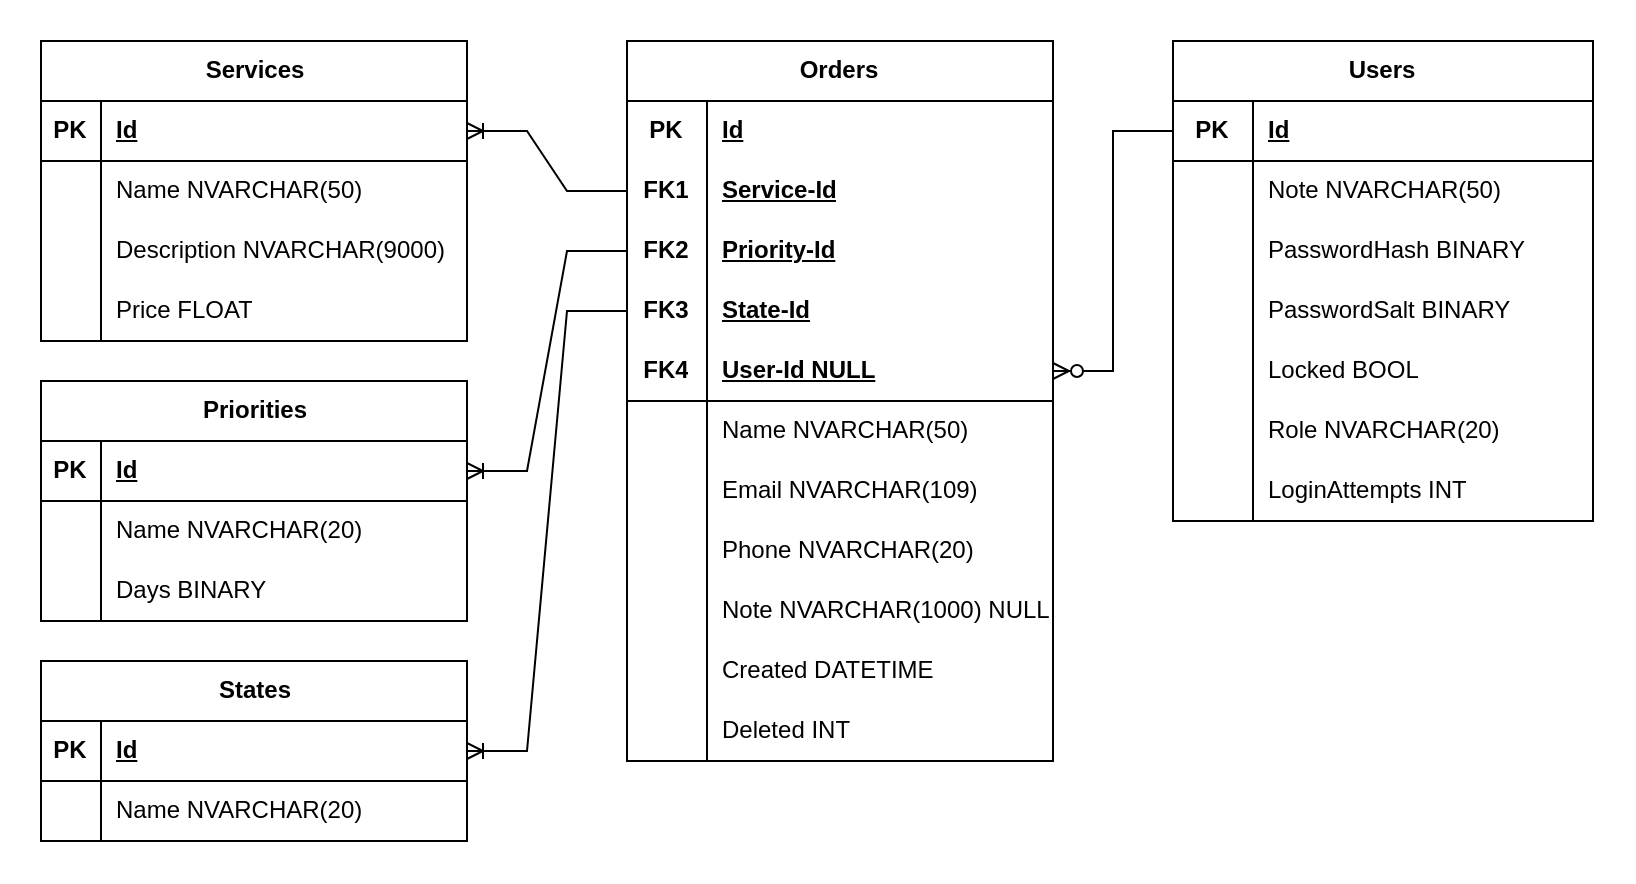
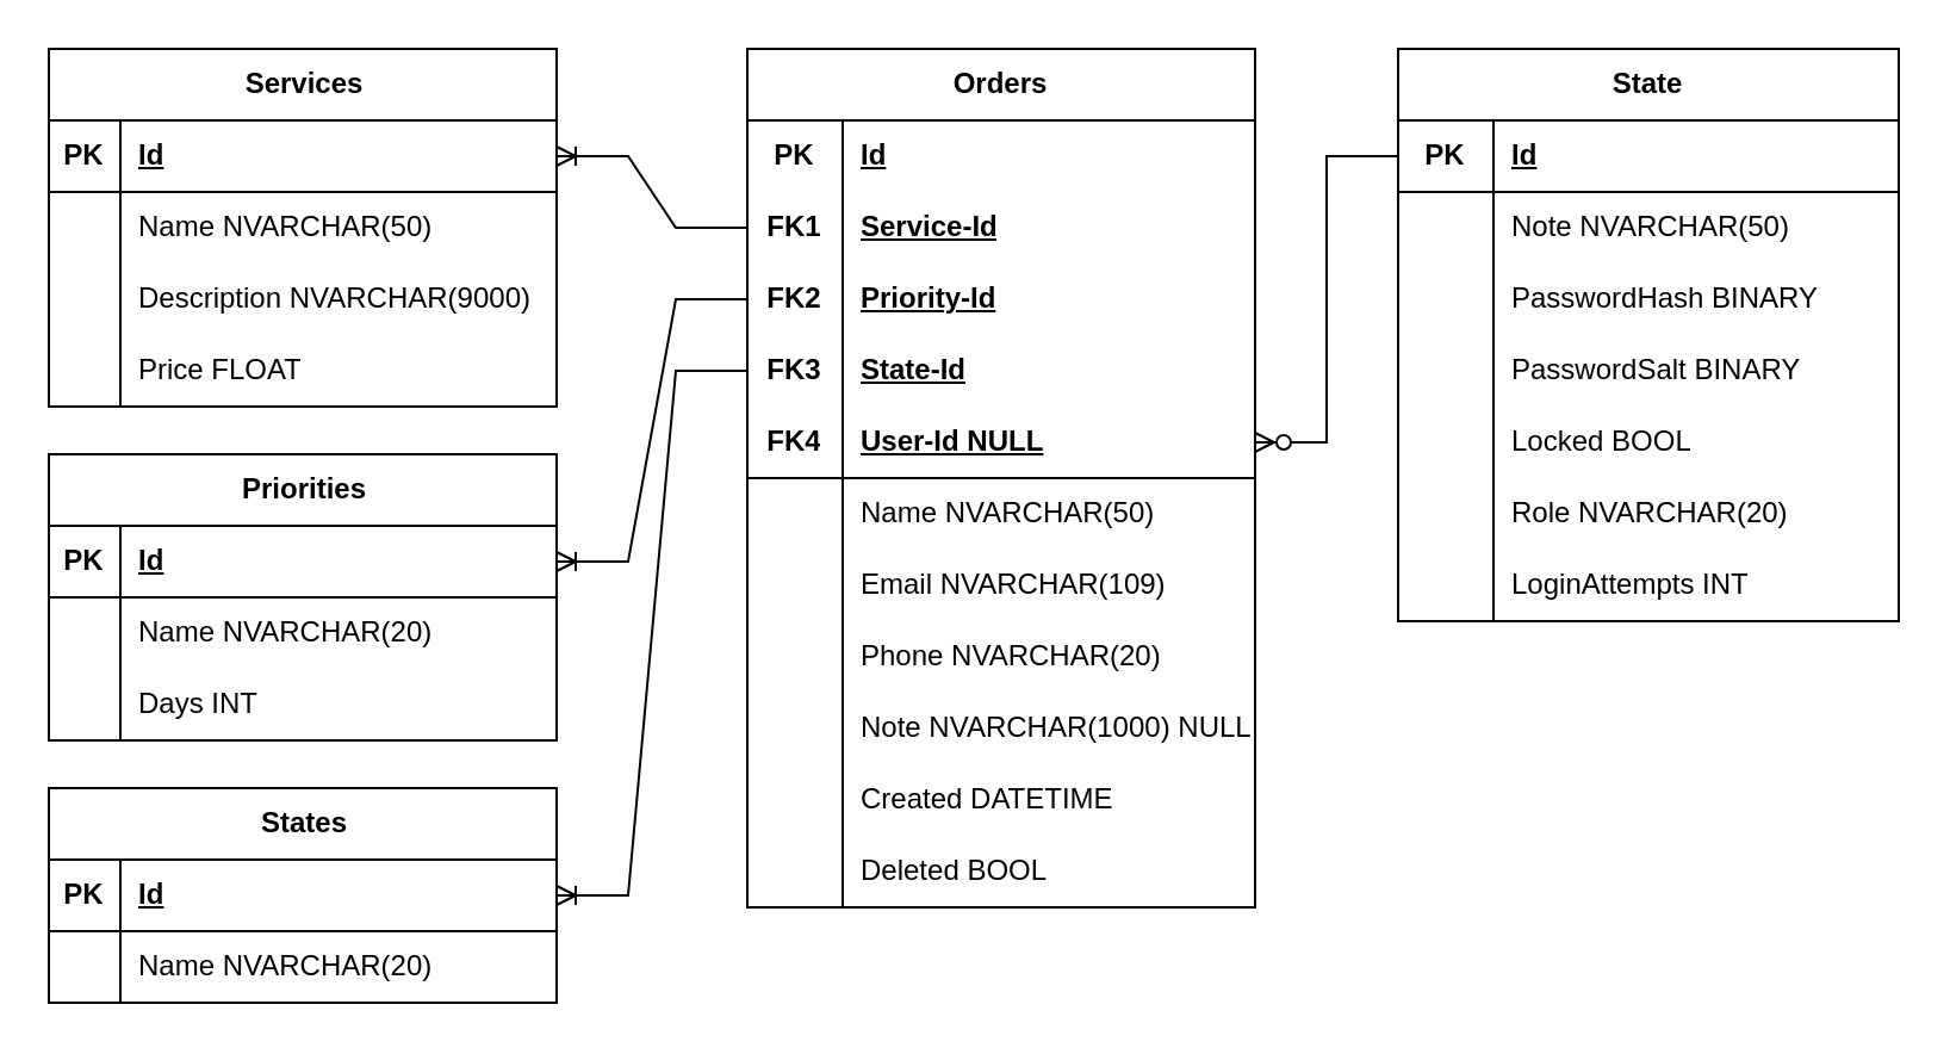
- <mxCell id="15" value="Users" style="shape=table;startSize=30;container=1;collapsible=1;childLayout=tableLayout;fixedRows=1;rowLines=0;fontStyle=1;align=center;resizeLast=1;html=1;whiteSpace=wrap;" parent="1" vertex="1"><mxGeometry x="586" y="20" width="210" height="240" as="geometry" /></mxCell>
+ <mxCell id="15" value="State" style="shape=table;startSize=30;container=1;collapsible=1;childLayout=tableLayout;fixedRows=1;rowLines=0;fontStyle=1;align=center;resizeLast=1;html=1;whiteSpace=wrap;" parent="1" vertex="1"><mxGeometry x="586" y="20" width="210" height="240" as="geometry" /></mxCell>
- <mxCell id="80" value="Days BINARY" style="shape=partialRectangle;connectable=0;fillColor=none;top=0;left=0;bottom=0;right=0;align=left;spacingLeft=6;overflow=hidden;whiteSpace=wrap;html=1;" parent="78" vertex="1"><mxGeometry x="30" width="183" height="30" as="geometry"><mxRectangle width="183" height="30" as="alternateBounds" /></mxGeometry></mxCell>
+ <mxCell id="80" value="Days INT" style="shape=partialRectangle;connectable=0;fillColor=none;top=0;left=0;bottom=0;right=0;align=left;spacingLeft=6;overflow=hidden;whiteSpace=wrap;html=1;" parent="78" vertex="1"><mxGeometry x="30" width="183" height="30" as="geometry"><mxRectangle width="183" height="30" as="alternateBounds" /></mxGeometry></mxCell>
- <mxCell id="70" value="Deleted INT" style="shape=partialRectangle;connectable=0;fillColor=none;top=0;left=0;bottom=0;right=0;align=left;spacingLeft=6;overflow=hidden;html=1;whiteSpace=wrap;" parent="68" vertex="1"><mxGeometry x="40" width="173" height="30" as="geometry"><mxRectangle width="173" height="30" as="alternateBounds" /></mxGeometry></mxCell>
+ <mxCell id="70" value="Deleted BOOL" style="shape=partialRectangle;connectable=0;fillColor=none;top=0;left=0;bottom=0;right=0;align=left;spacingLeft=6;overflow=hidden;html=1;whiteSpace=wrap;" parent="68" vertex="1"><mxGeometry x="40" width="173" height="30" as="geometry"><mxRectangle width="173" height="30" as="alternateBounds" /></mxGeometry></mxCell>
